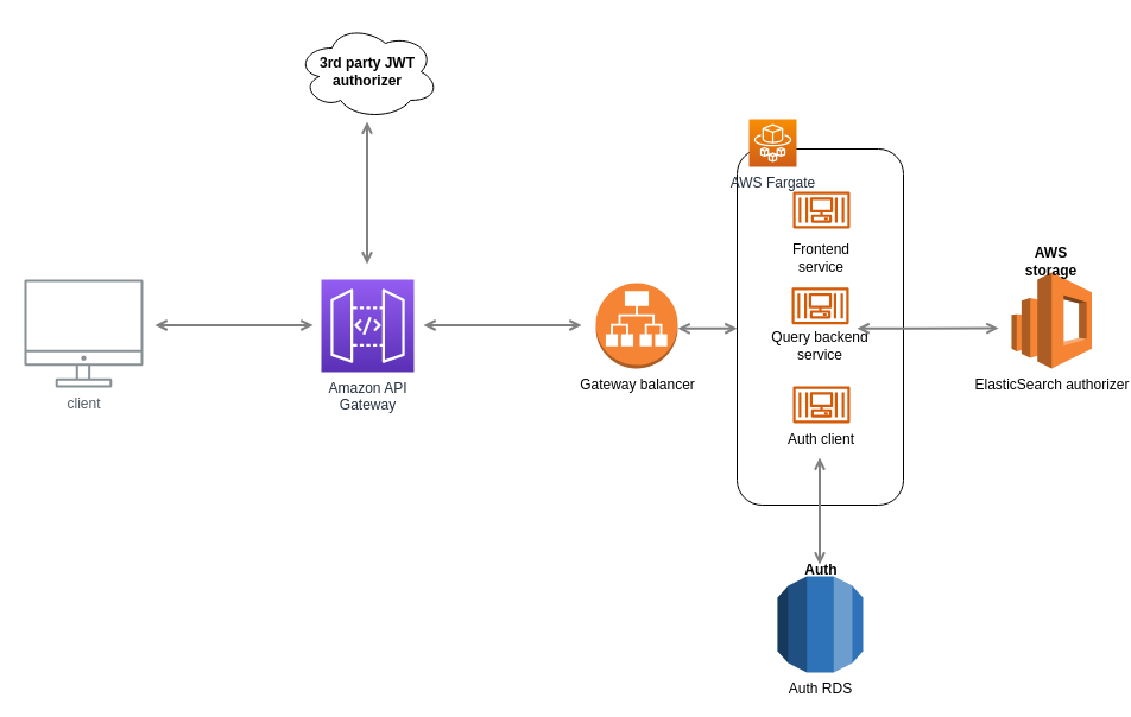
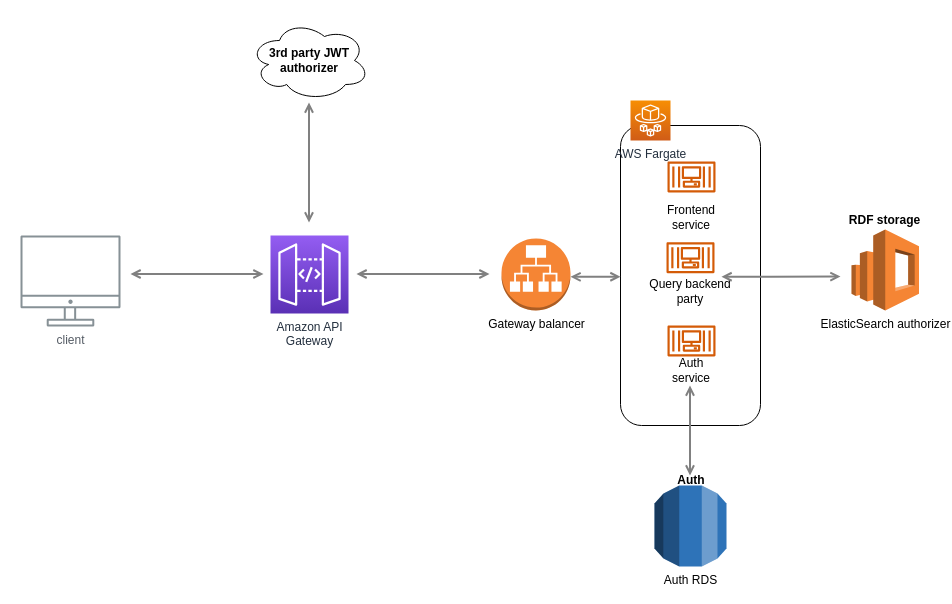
- <mxCell id="22" value="&lt;b&gt;AWS storage&lt;br&gt;&lt;/b&gt;" style="text;html=1;strokeColor=none;fillColor=none;align=center;verticalAlign=middle;whiteSpace=wrap;rounded=0;" vertex="1" parent="1"><mxGeometry x="847.13" y="205" width="75.25" height="30" as="geometry" /></mxCell>
+ <mxCell id="22" value="&lt;b&gt;RDF storage&lt;br&gt;&lt;/b&gt;" style="text;html=1;strokeColor=none;fillColor=none;align=center;verticalAlign=middle;whiteSpace=wrap;rounded=0;" vertex="1" parent="1"><mxGeometry x="847.13" y="205" width="75.25" height="30" as="geometry" /></mxCell>
- <mxCell id="14" value="Query backend service" style="text;html=1;strokeColor=none;fillColor=none;align=center;verticalAlign=middle;whiteSpace=wrap;rounded=0;" vertex="1" parent="1"><mxGeometry x="645" y="276.25" width="90" height="30" as="geometry" /></mxCell>
+ <mxCell id="14" value="Query backend party" style="text;html=1;strokeColor=none;fillColor=none;align=center;verticalAlign=middle;whiteSpace=wrap;rounded=0;" vertex="1" parent="1"><mxGeometry x="645" y="276.25" width="90" height="30" as="geometry" /></mxCell>
- <mxCell id="16" value="&lt;div&gt;Auth client&lt;/div&gt;" style="text;html=1;strokeColor=none;fillColor=none;align=center;verticalAlign=middle;whiteSpace=wrap;rounded=0;" vertex="1" parent="1"><mxGeometry x="661" y="355" width="60" height="30" as="geometry" /></mxCell>
+ <mxCell id="16" value="&lt;div&gt;Auth service&lt;/div&gt;" style="text;html=1;strokeColor=none;fillColor=none;align=center;verticalAlign=middle;whiteSpace=wrap;rounded=0;" vertex="1" parent="1"><mxGeometry x="661" y="355" width="60" height="30" as="geometry" /></mxCell>
